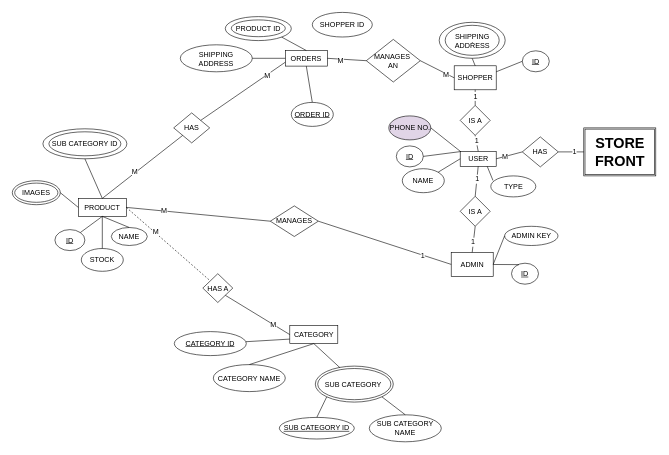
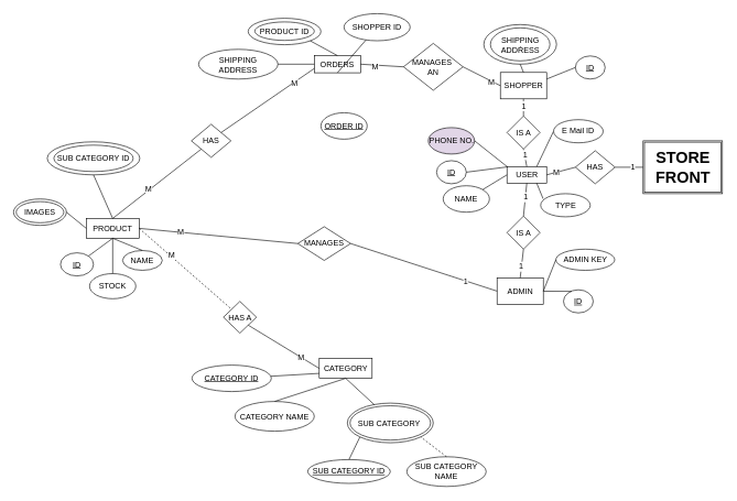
- <mxCell id="32" value="" style="endArrow=none;html=1;entryX=0.5;entryY=0;entryDx=0;entryDy=0;exitX=0.5;exitY=1;exitDx=0;exitDy=0;" parent="1" source="27" target="28" edge="1"><mxGeometry width="50" height="50" relative="1" as="geometry"><mxPoint x="515" y="108.5" as="sourcePoint" /><mxPoint x="520" y="158.5" as="targetPoint" /></mxGeometry></mxCell>
+ <mxCell id="32" value="" style="endArrow=none;html=1;exitX=0.5;exitY=1;exitDx=0;exitDy=0;" parent="1" source="27" target="29" edge="1"><mxGeometry width="50" height="50" relative="1" as="geometry"><mxPoint x="515" y="108.5" as="sourcePoint" /><mxPoint x="520" y="158.5" as="targetPoint" /></mxGeometry></mxCell>
+ <mxCell id="66" value="E Mail ID" style="ellipse;whiteSpace=wrap;html=1;" parent="1" vertex="1"><mxGeometry x="837" y="180.5" width="75" height="35" as="geometry" /></mxCell>
+ <mxCell id="65" value="" style="endArrow=none;html=1;exitX=0.75;exitY=0;exitDx=0;exitDy=0;entryX=0;entryY=0.5;entryDx=0;entryDy=0;" parent="1" source="2" target="66" edge="1"><mxGeometry width="50" height="50" relative="1" as="geometry"><mxPoint x="800" y="265" as="sourcePoint" /><mxPoint x="850" y="215" as="targetPoint" /></mxGeometry></mxCell>
- <mxCell id="75" value="" style="endArrow=none;html=1;entryX=1;entryY=1;entryDx=0;entryDy=0;exitX=0.5;exitY=0;exitDx=0;exitDy=0;" parent="1" source="41" target="73" edge="1"><mxGeometry width="50" height="50" relative="1" as="geometry"><mxPoint x="610" y="715" as="sourcePoint" /><mxPoint x="660" y="665" as="targetPoint" /></mxGeometry></mxCell>
+ <mxCell id="75" value="" style="endArrow=none;html=1;entryX=1;entryY=1;entryDx=0;entryDy=0;exitX=0.5;exitY=0;exitDx=0;exitDy=0;dashed=1;" parent="1" source="41" target="73" edge="1"><mxGeometry width="50" height="50" relative="1" as="geometry"><mxPoint x="610" y="715" as="sourcePoint" /><mxPoint x="660" y="665" as="targetPoint" /></mxGeometry></mxCell>
